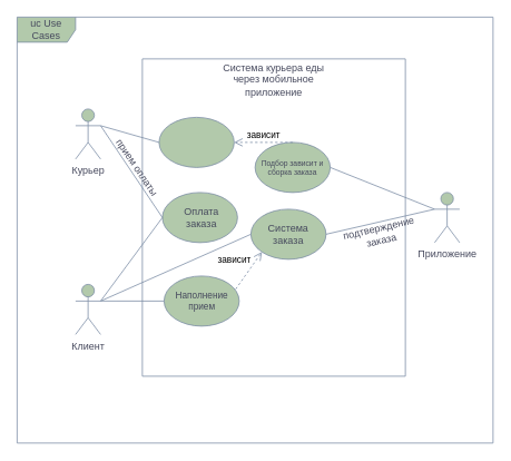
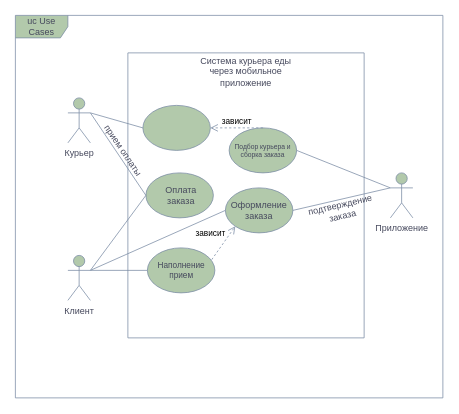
- <mxCell id="9" value="Подбор зависит и сборка заказа" style="text;html=1;align=center;verticalAlign=middle;whiteSpace=wrap;rounded=0;fontSize=9;labelBackgroundColor=none;fontColor=#46495D;" parent="6" vertex="1"><mxGeometry x="130" y="115" width="100" height="30" as="geometry" /></mxCell>
+ <mxCell id="9" value="Подбор курьера и сборка заказа" style="text;html=1;align=center;verticalAlign=middle;whiteSpace=wrap;rounded=0;fontSize=9;labelBackgroundColor=none;fontColor=#46495D;" parent="6" vertex="1"><mxGeometry x="130" y="115" width="100" height="30" as="geometry" /></mxCell>
- <mxCell id="11" value="Система заказа" style="text;html=1;align=center;verticalAlign=middle;whiteSpace=wrap;rounded=0;labelBackgroundColor=none;fontColor=#46495D;" parent="6" vertex="1"><mxGeometry x="145" y="195" width="60" height="30" as="geometry" /></mxCell>
+ <mxCell id="11" value="Оформление заказа" style="text;html=1;align=center;verticalAlign=middle;whiteSpace=wrap;rounded=0;labelBackgroundColor=none;fontColor=#46495D;" parent="6" vertex="1"><mxGeometry x="145" y="195" width="60" height="30" as="geometry" /></mxCell>
